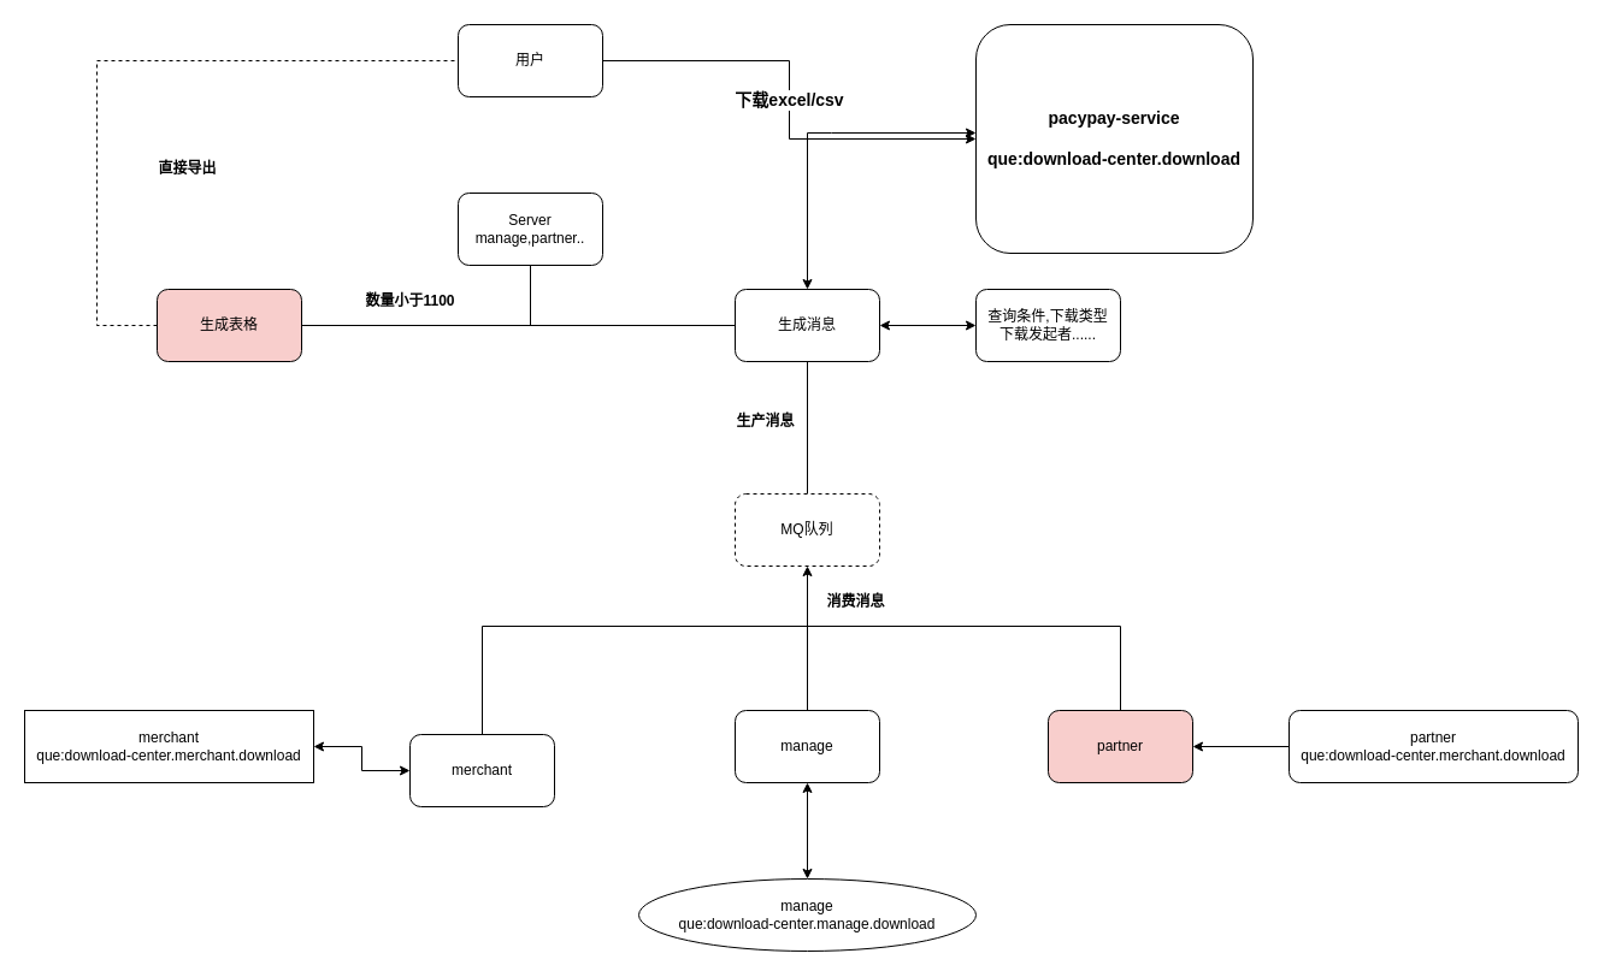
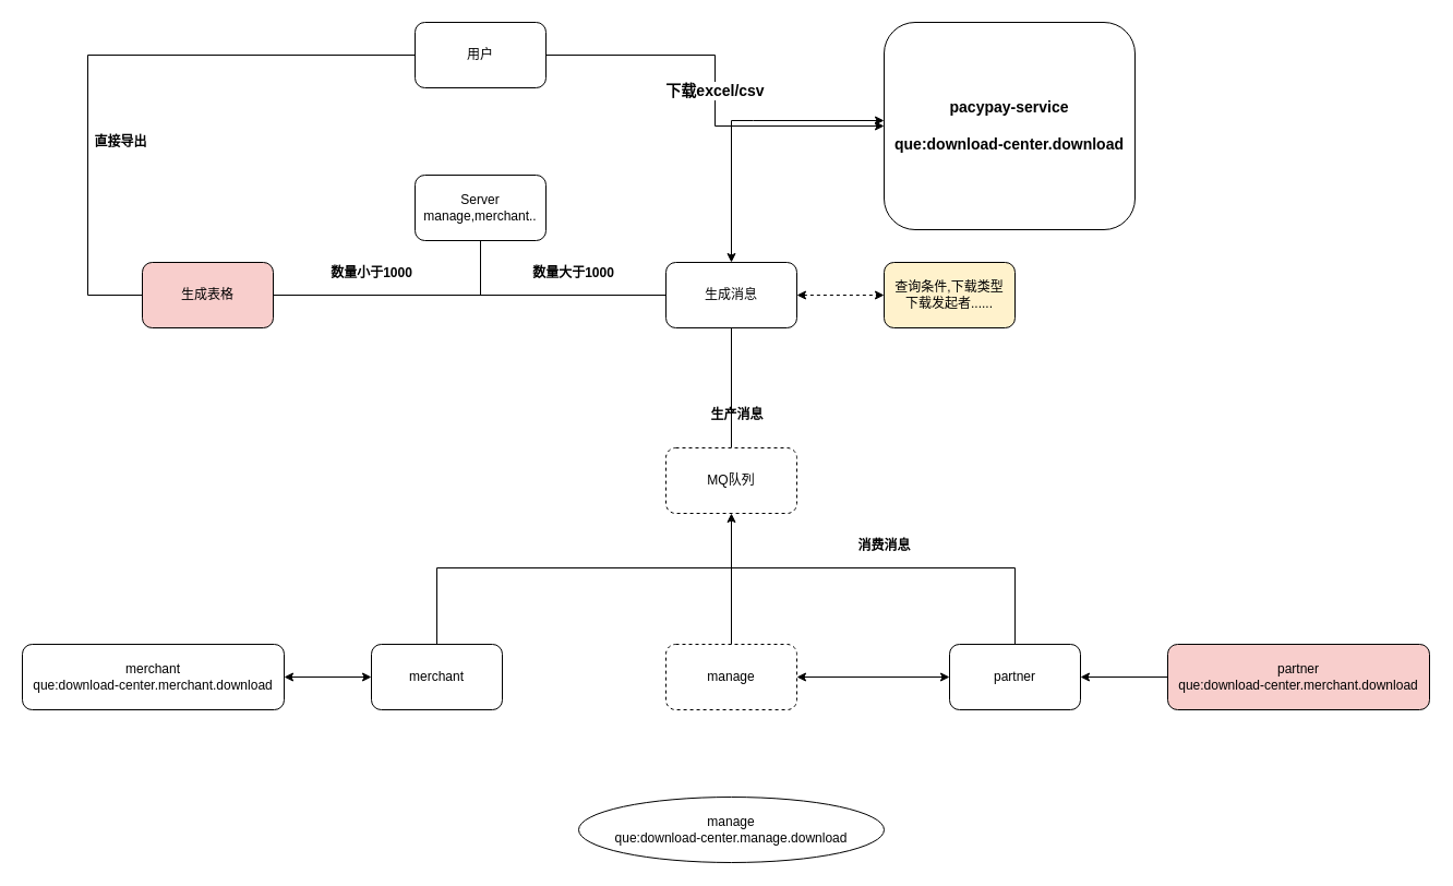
- <mxCell id="12" value="" style="endArrow=none;html=1;rounded=0;edgeStyle=orthogonalEdgeStyle;exitX=0;exitY=0.5;exitDx=0;exitDy=0;entryX=0;entryY=0.5;entryDx=0;entryDy=0;dashed=1;" edge="1" parent="1" source="11" target="3"><mxGeometry width="50" height="50" relative="1" as="geometry"><mxPoint x="30" y="210" as="sourcePoint" /><mxPoint x="370" y="50" as="targetPoint" /><Array as="points"><mxPoint x="80" y="270" /><mxPoint x="80" y="50" /></Array></mxGeometry></mxCell>
+ <mxCell id="12" value="" style="endArrow=none;html=1;rounded=0;edgeStyle=orthogonalEdgeStyle;exitX=0;exitY=0.5;exitDx=0;exitDy=0;entryX=0;entryY=0.5;entryDx=0;entryDy=0;" edge="1" parent="1" source="11" target="3"><mxGeometry width="50" height="50" relative="1" as="geometry"><mxPoint x="30" y="210" as="sourcePoint" /><mxPoint x="370" y="50" as="targetPoint" /><Array as="points"><mxPoint x="80" y="270" /><mxPoint x="80" y="50" /></Array></mxGeometry></mxCell>
- <mxCell id="13" value="&lt;b&gt;直接导出&lt;/b&gt;" style="text;html=1;align=center;verticalAlign=middle;resizable=0;points=[];autosize=1;strokeColor=none;" vertex="1" parent="1"><mxGeometry x="125" y="130" width="60" height="20" as="geometry" /></mxCell>
+ <mxCell id="13" value="&lt;b&gt;直接导出&lt;/b&gt;" style="text;html=1;align=center;verticalAlign=middle;resizable=0;points=[];autosize=1;strokeColor=none;" vertex="1" parent="1"><mxGeometry x="80" y="120" width="60" height="20" as="geometry" /></mxCell>
- <mxCell id="4" value="Server&lt;br&gt;manage,partner.." style="whiteSpace=wrap;html=1;rounded=1;strokeWidth=1;" vertex="1" parent="1"><mxGeometry x="380" y="160" width="120" height="60" as="geometry" /></mxCell>
+ <mxCell id="4" value="Server&lt;br&gt;manage,merchant.." style="whiteSpace=wrap;html=1;rounded=1;strokeWidth=1;" vertex="1" parent="1"><mxGeometry x="380" y="160" width="120" height="60" as="geometry" /></mxCell>
- <mxCell id="7" value="&lt;b&gt;数量小于1100&lt;/b&gt;" style="text;html=1;align=center;verticalAlign=middle;resizable=0;points=[];autosize=1;strokeColor=none;" vertex="1" parent="1"><mxGeometry x="295" y="240" width="90" height="20" as="geometry" /></mxCell>
+ <mxCell id="7" value="&lt;b&gt;数量小于1000&lt;/b&gt;" style="text;html=1;align=center;verticalAlign=middle;resizable=0;points=[];autosize=1;strokeColor=none;" vertex="1" parent="1"><mxGeometry x="295" y="240" width="90" height="20" as="geometry" /></mxCell>
+ <mxCell id="8" value="&lt;b&gt;数量大于1000&lt;/b&gt;" style="text;html=1;align=center;verticalAlign=middle;resizable=0;points=[];autosize=1;strokeColor=none;" vertex="1" parent="1"><mxGeometry x="480" y="240" width="90" height="20" as="geometry" /></mxCell>
- <mxCell id="9" value="" style="edgeStyle=orthogonalEdgeStyle;rounded=0;orthogonalLoop=1;jettySize=auto;html=1;startArrow=classic;" edge="1" parent="1" source="10" target="32"><mxGeometry relative="1" as="geometry" /></mxCell>
+ <mxCell id="9" value="" style="edgeStyle=orthogonalEdgeStyle;rounded=0;orthogonalLoop=1;jettySize=auto;html=1;startArrow=classic;dashed=1;" edge="1" parent="1" source="10" target="32"><mxGeometry relative="1" as="geometry" /></mxCell>
- <mxCell id="32" value="查询条件,下载类型&lt;br&gt;下载发起者......" style="rounded=1;whiteSpace=wrap;html=1;strokeWidth=1;" vertex="1" parent="1"><mxGeometry x="810" y="240" width="120" height="60" as="geometry" /></mxCell>
+ <mxCell id="32" value="查询条件,下载类型&lt;br&gt;下载发起者......" style="rounded=1;whiteSpace=wrap;html=1;strokeWidth=1;fillColor=#fff2cc;" vertex="1" parent="1"><mxGeometry x="810" y="240" width="120" height="60" as="geometry" /></mxCell>
- <mxCell id="16" value="&lt;b&gt;生产消息&lt;/b&gt;" style="text;html=1;align=center;verticalAlign=middle;resizable=0;points=[];autosize=1;strokeColor=none;" vertex="1" parent="1"><mxGeometry x="605" y="340" width="60" height="20" as="geometry" /></mxCell>
+ <mxCell id="16" value="&lt;b&gt;生产消息&lt;/b&gt;" style="text;html=1;align=center;verticalAlign=middle;resizable=0;points=[];autosize=1;strokeColor=none;" vertex="1" parent="1"><mxGeometry x="645" y="370" width="60" height="20" as="geometry" /></mxCell>
- <mxCell id="30" value="&lt;b&gt;消费消息&lt;/b&gt;" style="text;html=1;align=center;verticalAlign=middle;resizable=0;points=[];autosize=1;strokeColor=none;" vertex="1" parent="1"><mxGeometry x="680" y="490" width="60" height="20" as="geometry" /></mxCell>
+ <mxCell id="30" value="&lt;b&gt;消费消息&lt;/b&gt;" style="text;html=1;align=center;verticalAlign=middle;resizable=0;points=[];autosize=1;strokeColor=none;" vertex="1" parent="1"><mxGeometry x="780" y="490" width="60" height="20" as="geometry" /></mxCell>
- <mxCell id="27" value="merchant&lt;br&gt;que:download-center.merchant.download" style="whiteSpace=wrap;html=1;strokeWidth=1;rounded=0;" vertex="1" parent="1"><mxGeometry x="20" y="590" width="240" height="60" as="geometry" /></mxCell>
+ <mxCell id="27" value="merchant&lt;br&gt;que:download-center.merchant.download" style="rounded=1;whiteSpace=wrap;html=1;strokeWidth=1;" vertex="1" parent="1"><mxGeometry x="20" y="590" width="240" height="60" as="geometry" /></mxCell>
- <mxCell id="20" value="manage" style="rounded=1;whiteSpace=wrap;html=1;strokeWidth=1;" vertex="1" parent="1"><mxGeometry x="610" y="590" width="120" height="60" as="geometry" /></mxCell>
+ <mxCell id="20" value="manage" style="rounded=1;whiteSpace=wrap;html=1;strokeWidth=1;dashed=1;" vertex="1" parent="1"><mxGeometry x="610" y="590" width="120" height="60" as="geometry" /></mxCell>
- <mxCell id="22" value="partner" style="rounded=1;whiteSpace=wrap;html=1;strokeWidth=1;fillColor=#f8cecc;" vertex="1" parent="1"><mxGeometry x="870" y="590" width="120" height="60" as="geometry" /></mxCell>
+ <mxCell id="22" value="partner" style="rounded=1;whiteSpace=wrap;html=1;strokeWidth=1;" vertex="1" parent="1"><mxGeometry x="870" y="590" width="120" height="60" as="geometry" /></mxCell>
- <mxCell id="29" value="partner&lt;br&gt;que:download-center.merchant.download" style="rounded=1;whiteSpace=wrap;html=1;strokeWidth=1;" vertex="1" parent="1"><mxGeometry x="1070" y="590" width="240" height="60" as="geometry" /></mxCell>
+ <mxCell id="29" value="partner&lt;br&gt;que:download-center.merchant.download" style="rounded=1;whiteSpace=wrap;html=1;strokeWidth=1;fillColor=#f8cecc;" vertex="1" parent="1"><mxGeometry x="1070" y="590" width="240" height="60" as="geometry" /></mxCell>
- <mxCell id="18" value="merchant" style="rounded=1;whiteSpace=wrap;html=1;strokeWidth=1;" vertex="1" parent="1"><mxGeometry x="340" y="610" width="120" height="60" as="geometry" /></mxCell>
+ <mxCell id="18" value="merchant" style="rounded=1;whiteSpace=wrap;html=1;strokeWidth=1;" vertex="1" parent="1"><mxGeometry x="340" y="590" width="120" height="60" as="geometry" /></mxCell>
- <mxCell id="19" value="" style="edgeStyle=orthogonalEdgeStyle;rounded=0;orthogonalLoop=1;jettySize=auto;html=1;startArrow=classic;" edge="1" parent="1" source="20" target="28"><mxGeometry relative="1" as="geometry" /></mxCell>
+ <mxCell id="19" value="" style="edgeStyle=orthogonalEdgeStyle;rounded=0;orthogonalLoop=1;jettySize=auto;html=1;startArrow=classic;" edge="1" parent="1" source="20" target="22"><mxGeometry relative="1" as="geometry" /></mxCell>
